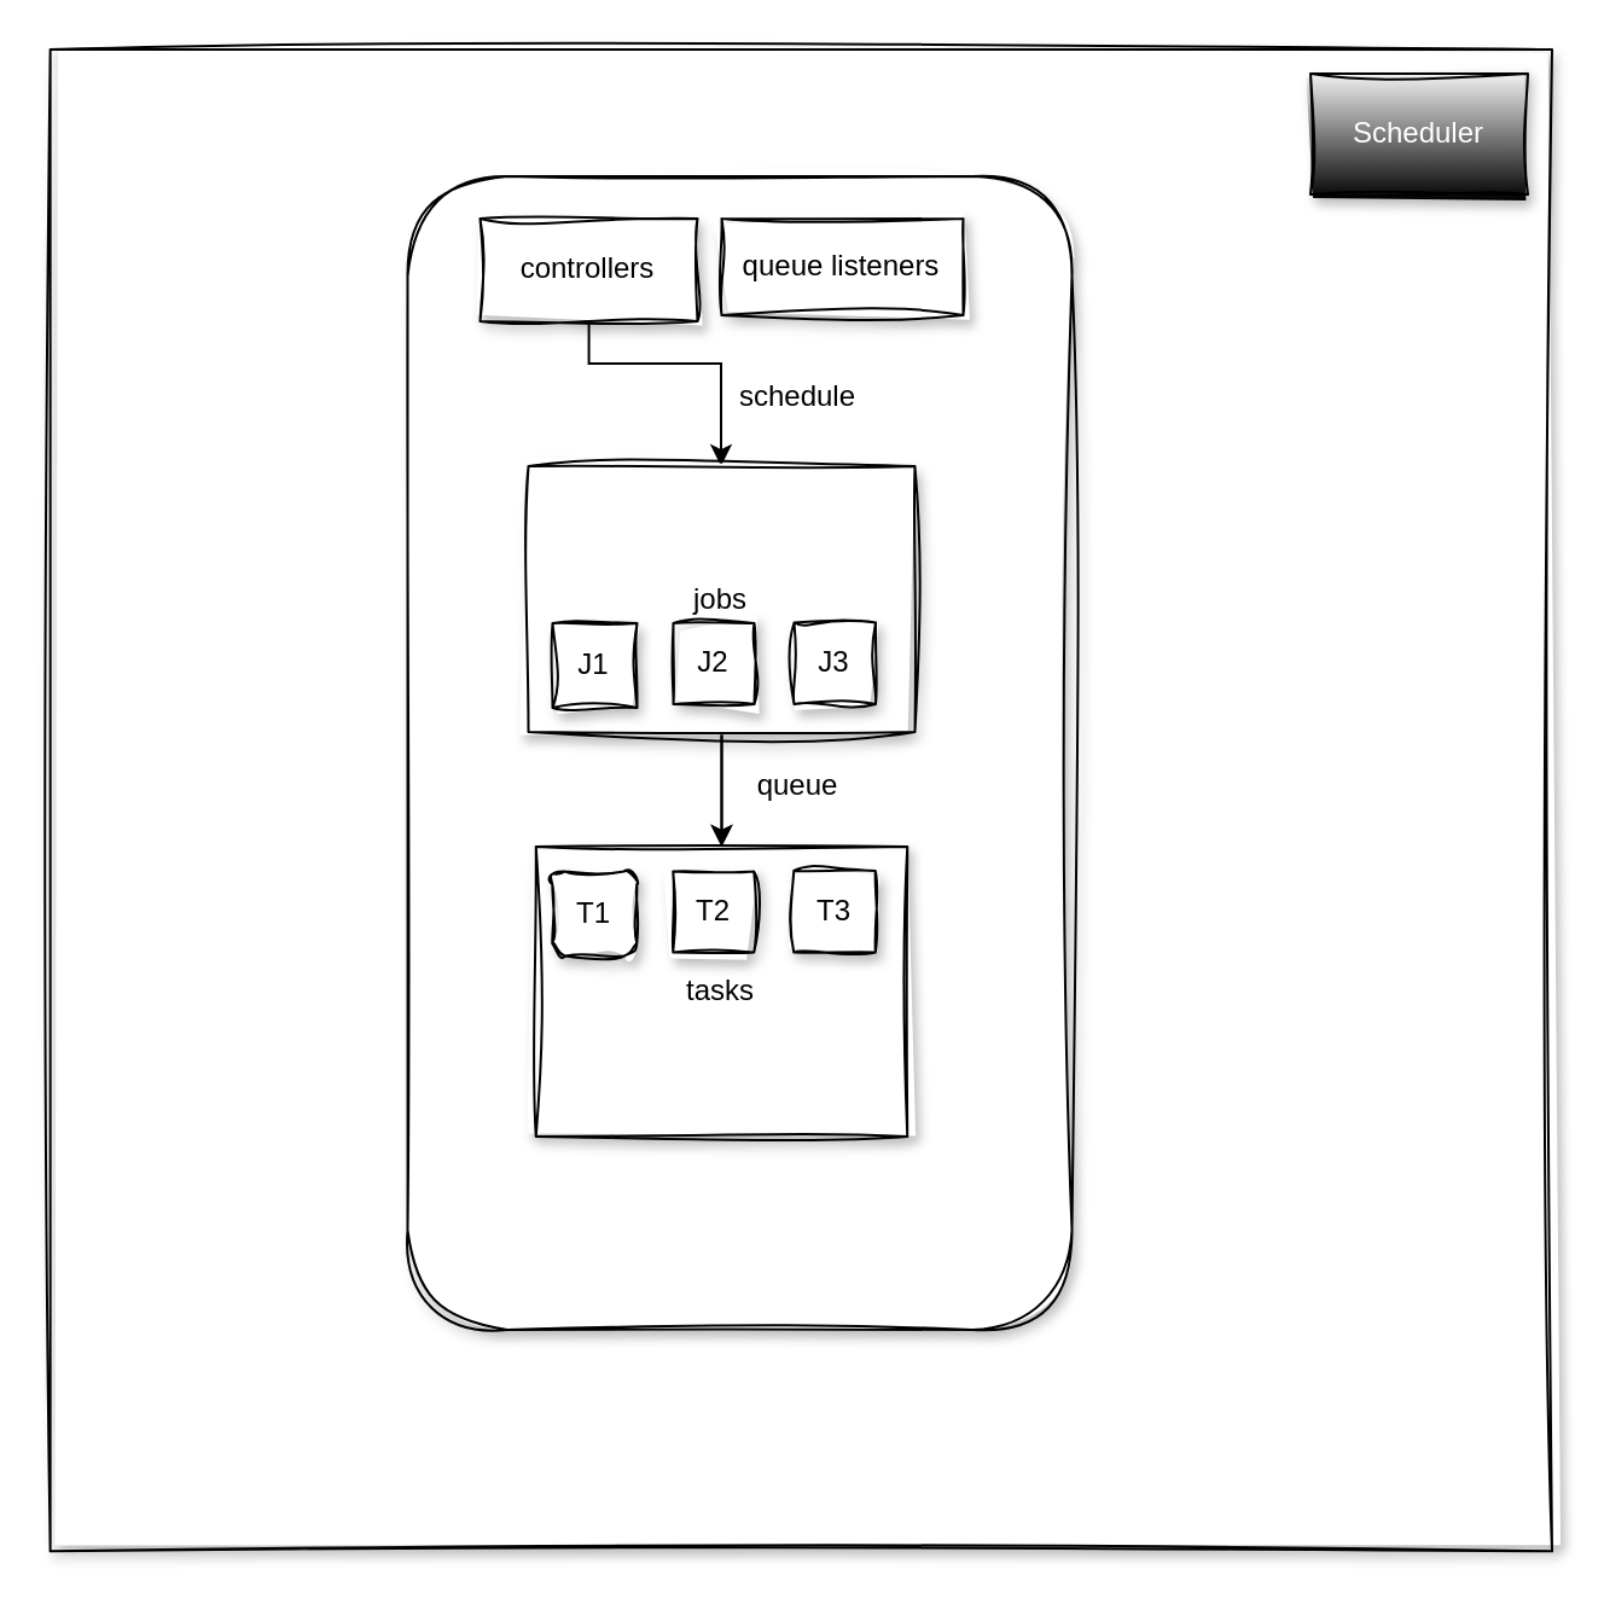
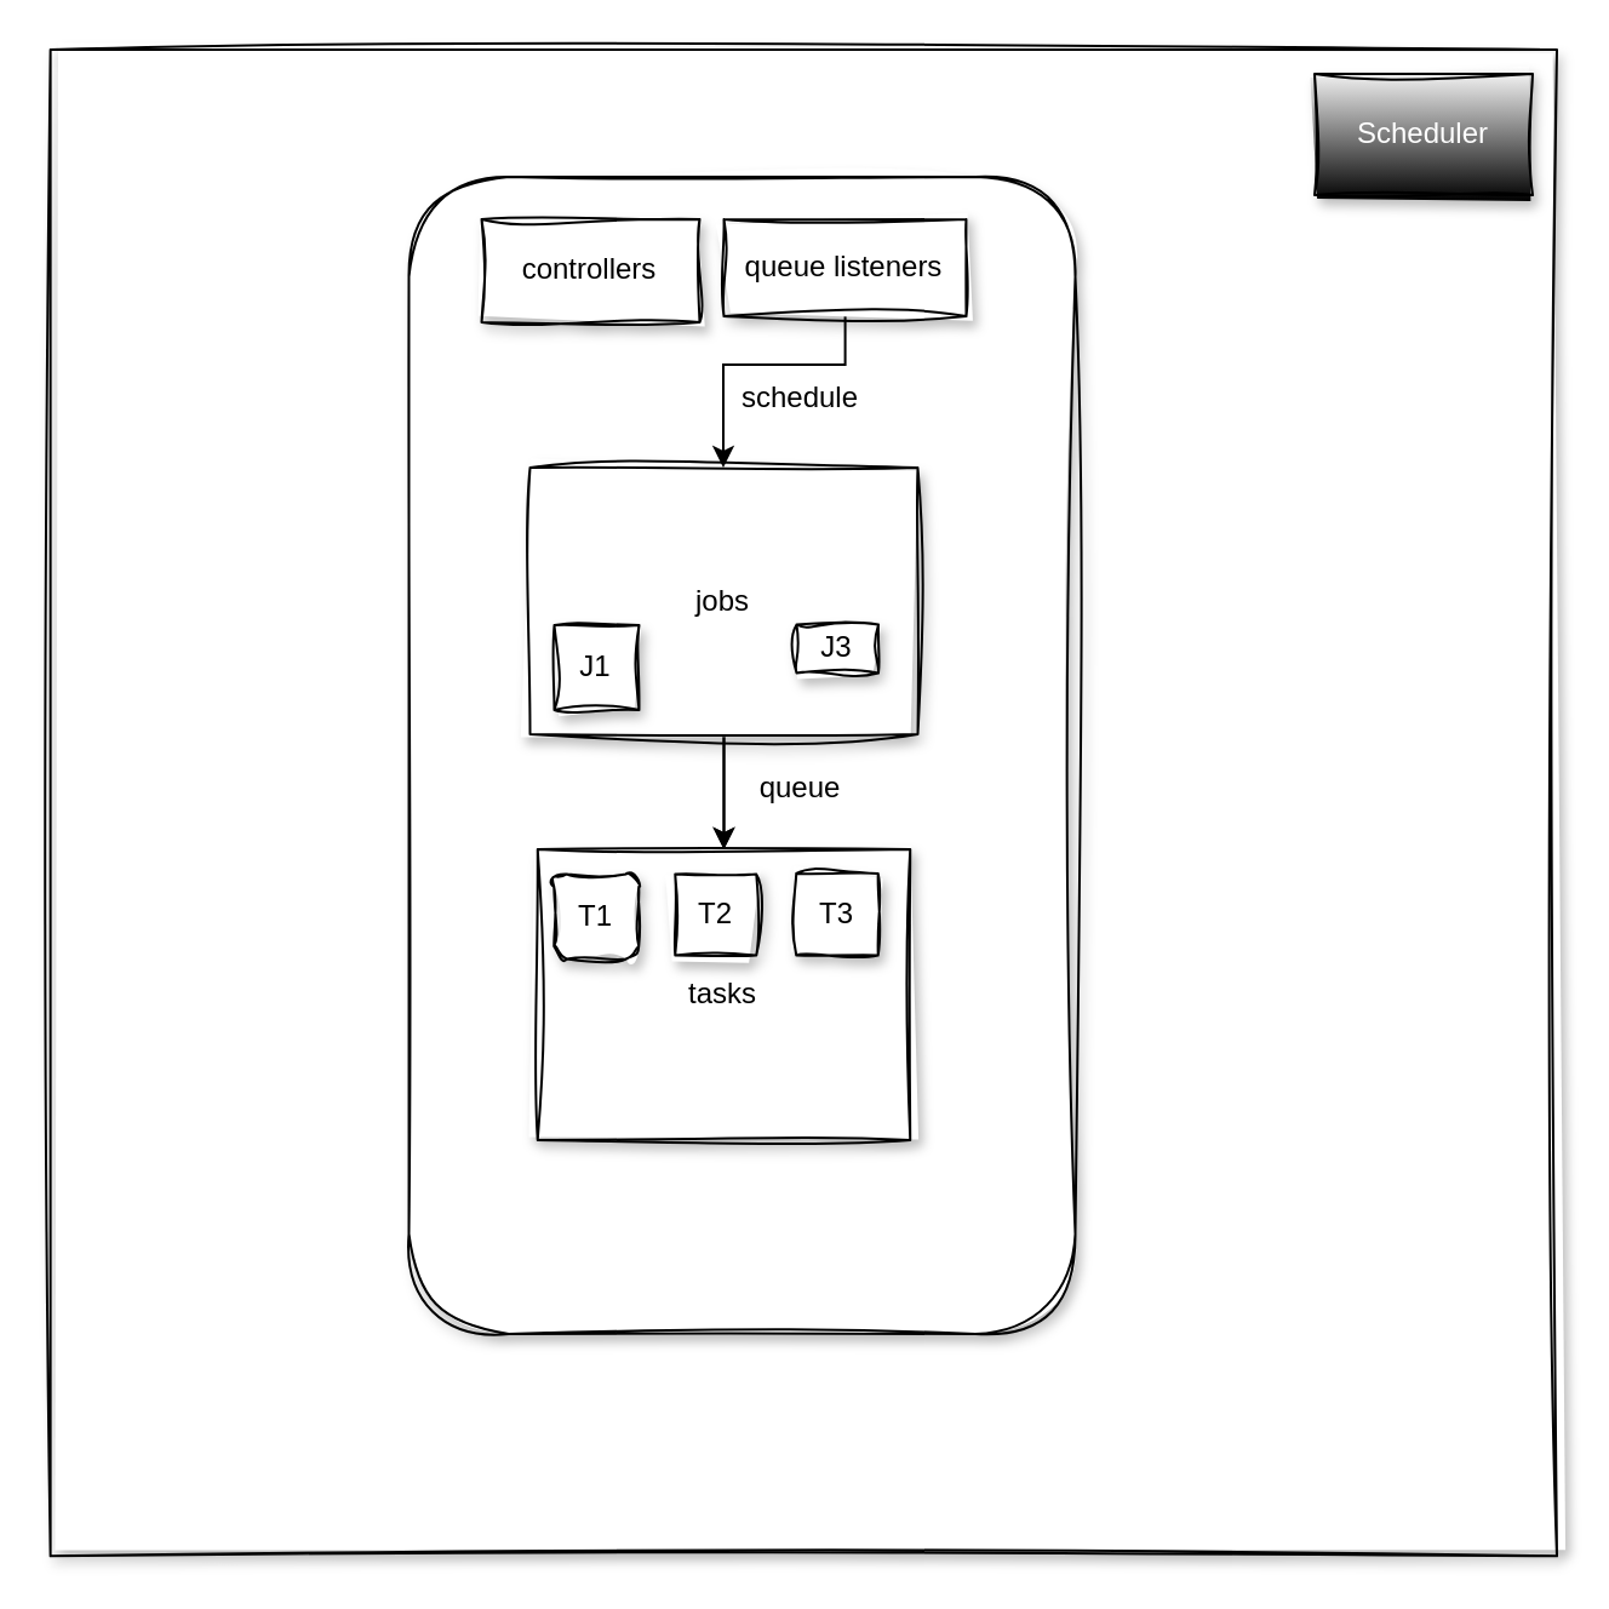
- <mxCell id="5" value="" style="edgeStyle=orthogonalEdgeStyle;rounded=0;orthogonalLoop=1;jettySize=auto;html=1;" edge="1" parent="1" source="6" target="9"><mxGeometry relative="1" as="geometry"><Array as="points"><mxPoint x="243" y="150" /><mxPoint x="298" y="150" /></Array></mxGeometry></mxCell>
+ <mxCell id="11" value="" style="edgeStyle=orthogonalEdgeStyle;rounded=0;orthogonalLoop=1;jettySize=auto;html=1;" edge="1" parent="1" source="12" target="9"><mxGeometry relative="1" as="geometry"><Array as="points"><mxPoint x="348" y="150" /><mxPoint x="298" y="150" /></Array></mxGeometry></mxCell>
- <mxCell id="15" value="J3" style="whiteSpace=wrap;html=1;aspect=fixed;sketch=1;curveFitting=1;jiggle=2;shadow=1;" vertex="1" parent="1"><mxGeometry x="328.25" y="257.25" width="33.75" height="33.75" as="geometry" /></mxCell>
+ <mxCell id="15" value="J3" style="whiteSpace=wrap;html=1;aspect=fixed;sketch=1;curveFitting=1;jiggle=2;shadow=1;" vertex="1" parent="1"><mxGeometry x="328.25" y="257.25" width="33.75" height="20" as="geometry" /></mxCell>
- <mxCell id="14" value="J2" style="whiteSpace=wrap;html=1;aspect=fixed;shadow=1;sketch=1;curveFitting=1;jiggle=2;" vertex="1" parent="1"><mxGeometry x="278.25" y="257.5" width="33.5" height="33.5" as="geometry" /></mxCell>
